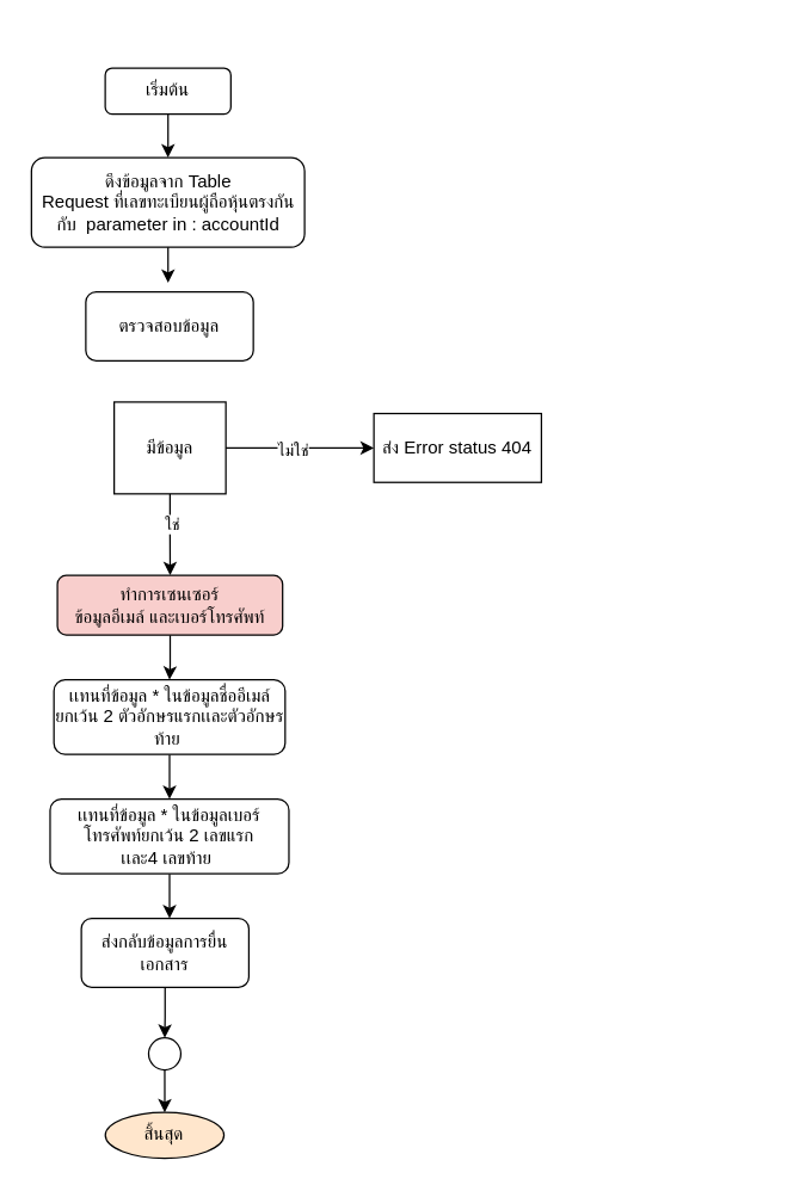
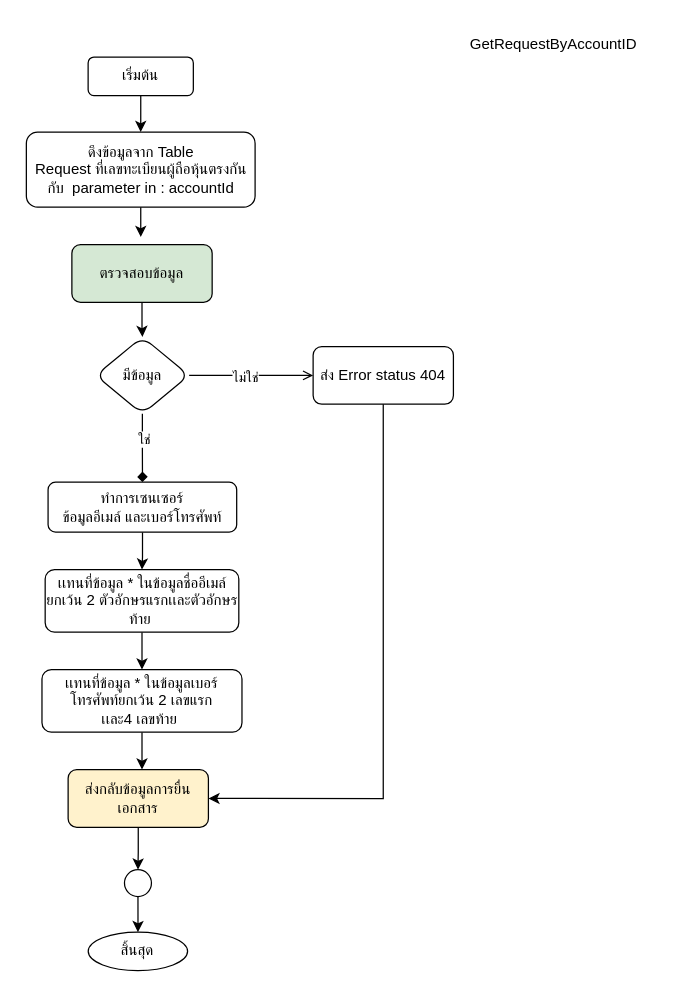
+ <mxCell id="6" value="GetRequestByAccountID" style="text;html=1;align=center;verticalAlign=middle;resizable=0;points=[];autosize=1;strokeColor=none;fillColor=none;" parent="1" vertex="1"><mxGeometry x="362" y="20" width="160" height="30" as="geometry" /></mxCell>
- <mxCell id="13" value="ตรวจสอบข้อมูล" style="whiteSpace=wrap;html=1;rounded=1;" parent="1" vertex="1"><mxGeometry x="56.998" y="194.997" width="112.227" height="46.154" as="geometry" /></mxCell>
+ <mxCell id="13" value="ตรวจสอบข้อมูล" style="whiteSpace=wrap;html=1;rounded=1;fillColor=#d5e8d4;" parent="1" vertex="1"><mxGeometry x="56.998" y="194.997" width="112.227" height="46.154" as="geometry" /></mxCell>
+ <mxCell id="14" value="" style="edgeStyle=orthogonalEdgeStyle;rounded=0;orthogonalLoop=1;jettySize=auto;html=1;endArrow=classic;endFill=1;" parent="1" source="13" target="9" edge="1"><mxGeometry relative="1" as="geometry" /></mxCell>
- <mxCell id="9" value="มีข้อมูล" style="whiteSpace=wrap;html=1;rounded=0;" parent="1" vertex="1"><mxGeometry x="75.998" y="268.835" width="74.818" height="61.538" as="geometry" /></mxCell>
+ <mxCell id="9" value="มีข้อมูล" style="rhombus;whiteSpace=wrap;html=1;rounded=1;" parent="1" vertex="1"><mxGeometry x="75.998" y="268.835" width="74.818" height="61.538" as="geometry" /></mxCell>
- <mxCell id="11" value="" style="edgeStyle=orthogonalEdgeStyle;rounded=0;orthogonalLoop=1;jettySize=auto;html=1;endArrow=classic;endFill=1;entryX=0;entryY=0.5;entryDx=0;entryDy=0;" parent="1" source="9" target="10" edge="1"><mxGeometry relative="1" as="geometry"><Array as="points"><mxPoint x="249.998" y="299.378" /><mxPoint x="259.998" y="300.378" /></Array></mxGeometry></mxCell>
+ <mxCell id="11" value="" style="edgeStyle=orthogonalEdgeStyle;rounded=0;orthogonalLoop=1;jettySize=auto;html=1;endArrow=open;endFill=1;entryX=0;entryY=0.5;entryDx=0;entryDy=0;" parent="1" source="9" target="10" edge="1"><mxGeometry relative="1" as="geometry"><Array as="points"><mxPoint x="249.998" y="299.378" /><mxPoint x="259.998" y="300.378" /></Array></mxGeometry></mxCell>
- <mxCell id="10" value="ส่ง Error status 404" style="whiteSpace=wrap;html=1;rounded=0;" parent="1" vertex="1"><mxGeometry x="250" y="276.527" width="112.227" height="46.154" as="geometry" /></mxCell>
+ <mxCell id="10" value="ส่ง Error status 404" style="whiteSpace=wrap;html=1;rounded=1;" parent="1" vertex="1"><mxGeometry x="250" y="276.527" width="112.227" height="46.154" as="geometry" /></mxCell>
- <mxCell id="7" value="" style="edgeStyle=orthogonalEdgeStyle;rounded=0;orthogonalLoop=1;jettySize=auto;html=1;" parent="1" source="9" target="17" edge="1"><mxGeometry relative="1" as="geometry" /></mxCell>
+ <mxCell id="7" value="" style="edgeStyle=orthogonalEdgeStyle;rounded=0;orthogonalLoop=1;jettySize=auto;html=1;endArrow=diamond;" parent="1" source="9" target="17" edge="1"><mxGeometry relative="1" as="geometry" /></mxCell>
- <mxCell id="17" value="ทำการเซนเซอร์&lt;br&gt;ข้อมูลอีเมล์ และเบอร์โทรศัพท์" style="whiteSpace=wrap;html=1;rounded=1;fillColor=#f8cecc;" parent="1" vertex="1"><mxGeometry x="37.96" y="385" width="150.89" height="40" as="geometry" /></mxCell>
+ <mxCell id="17" value="ทำการเซนเซอร์&lt;br&gt;ข้อมูลอีเมล์ และเบอร์โทรศัพท์" style="whiteSpace=wrap;html=1;rounded=1;" parent="1" vertex="1"><mxGeometry x="37.96" y="385" width="150.89" height="40" as="geometry" /></mxCell>
+ <mxCell id="15" style="edgeStyle=orthogonalEdgeStyle;rounded=0;orthogonalLoop=1;jettySize=auto;html=1;entryX=1;entryY=0.5;entryDx=0;entryDy=0;endArrow=classic;endFill=1;" parent="1" source="10" target="23" edge="1"><mxGeometry relative="1" as="geometry"><Array as="points"><mxPoint x="306" y="638" /></Array></mxGeometry></mxCell>
- <mxCell id="23" value="ส่งกลับข้อมูลการยื่นเอกสาร" style="whiteSpace=wrap;html=1;rounded=1;" parent="22" vertex="1"><mxGeometry width="112.227" height="46.154" as="geometry" /></mxCell>
+ <mxCell id="23" value="ส่งกลับข้อมูลการยื่นเอกสาร" style="whiteSpace=wrap;html=1;rounded=1;fillColor=#fff2cc;" parent="22" vertex="1"><mxGeometry width="112.227" height="46.154" as="geometry" /></mxCell>
- <mxCell id="26" value="สิ้นสุด" style="ellipse;whiteSpace=wrap;html=1;rounded=1;glass=0;strokeWidth=1;shadow=0;fillColor=#ffe6cc;" parent="25" vertex="1"><mxGeometry y="50.004" width="79.494" height="30.769" as="geometry" /></mxCell>
+ <mxCell id="26" value="สิ้นสุด" style="ellipse;whiteSpace=wrap;html=1;rounded=1;glass=0;strokeWidth=1;shadow=0;" parent="25" vertex="1"><mxGeometry y="50.004" width="79.494" height="30.769" as="geometry" /></mxCell>
